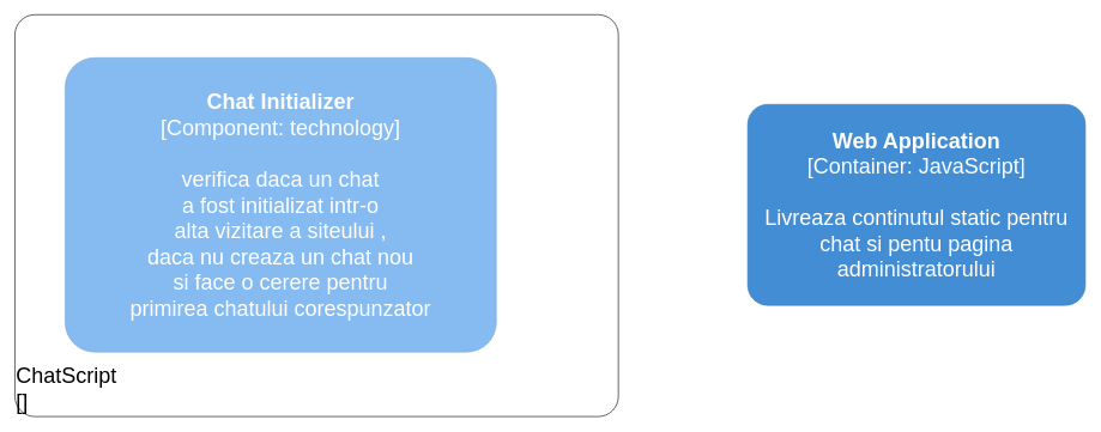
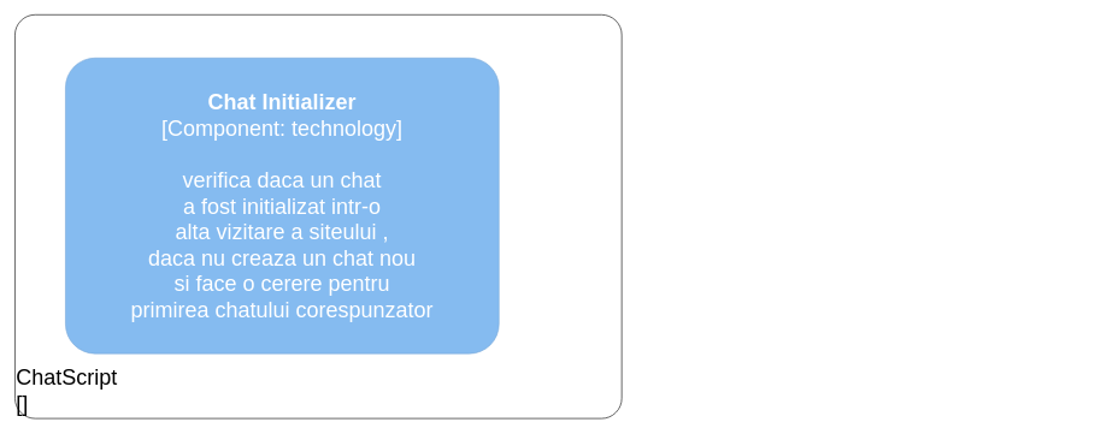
- <mxCell id="2" value="&lt;b style=&quot;font-size: 30px;&quot;&gt;Web Application&lt;/b&gt;&lt;div style=&quot;font-size: 30px;&quot;&gt;[Container: JavaScript]&lt;/div&gt;&lt;br style=&quot;font-size: 30px;&quot;&gt;&lt;div style=&quot;font-size: 30px;&quot;&gt;Livreaza continutul static pentru chat si pentu pagina administratorului&lt;/div&gt;" style="rounded=1;whiteSpace=wrap;html=1;labelBackgroundColor=none;fillColor=#438DD5;fontColor=#ffffff;align=center;arcSize=10;strokeColor=#3C7FC0;metaEdit=1;metaData={&quot;c4Type&quot;:{&quot;editable&quot;:false}};points=[[0.25,0,0],[0.5,0,0],[0.75,0,0],[1,0.25,0],[1,0.5,0],[1,0.75,0],[0.75,1,0],[0.5,1,0],[0.25,1,0],[0,0.75,0],[0,0.5,0],[0,0.25,0]];fontSize=30;" vertex="1" parent="1"><mxGeometry x="1040" y="145" width="470" height="280" as="geometry" /></mxCell>
